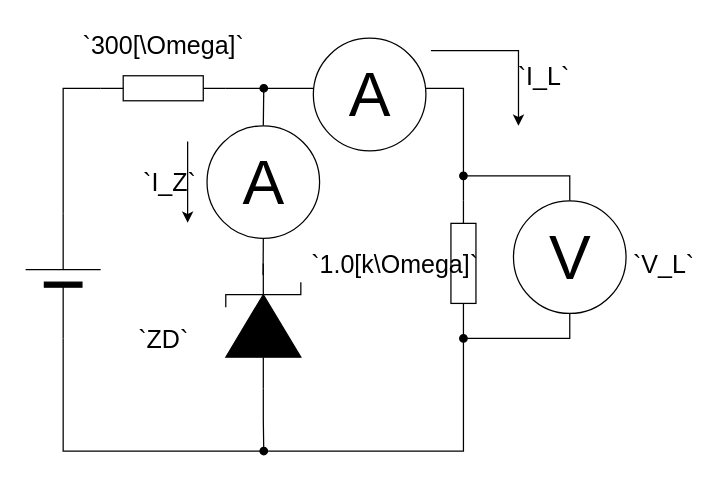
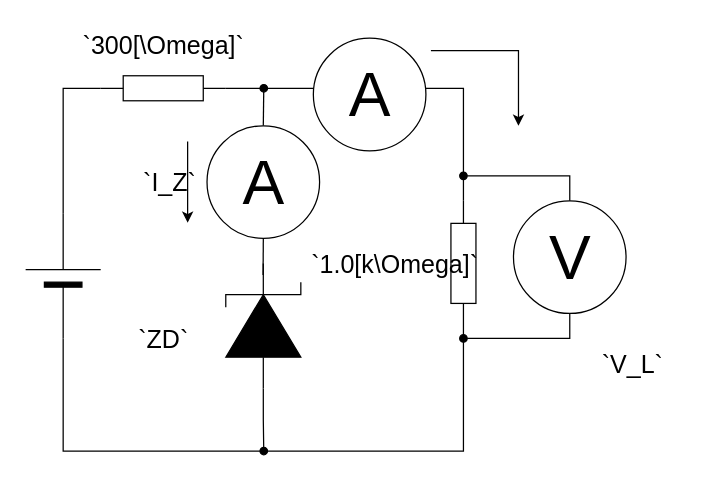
- <mxCell id="22" value="`I_L`" style="text;html=1;align=center;verticalAlign=middle;resizable=0;points=[];autosize=1;strokeColor=none;fillColor=none;fontSize=20;" parent="1" vertex="1"><mxGeometry x="404" y="45" width="60" height="30" as="geometry" /></mxCell>
- <mxCell id="16" value="`V_L`" style="text;html=1;align=center;verticalAlign=middle;resizable=0;points=[];autosize=1;strokeColor=none;fillColor=none;fontSize=20;" parent="1" vertex="1"><mxGeometry x="500" y="195" width="60" height="30" as="geometry" /></mxCell>
+ <mxCell id="16" value="`V_L`" style="text;html=1;align=center;verticalAlign=middle;resizable=0;points=[];autosize=1;strokeColor=none;fillColor=none;fontSize=20;" parent="1" vertex="1"><mxGeometry x="475" y="275" width="60" height="30" as="geometry" /></mxCell>
